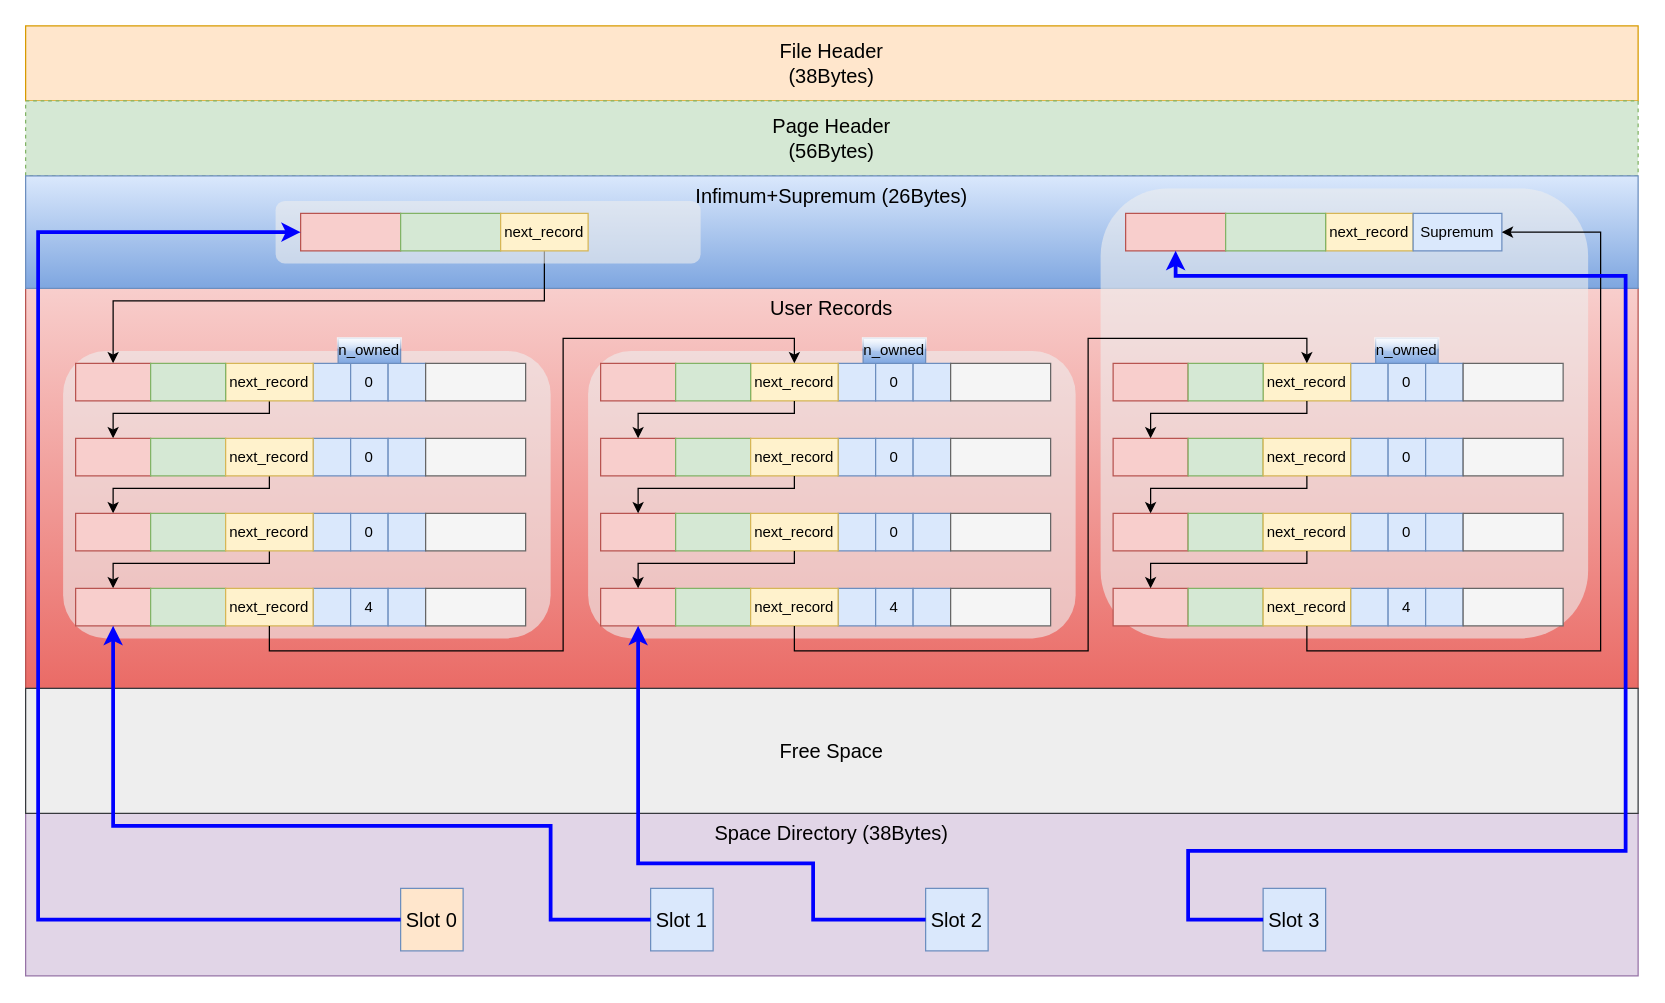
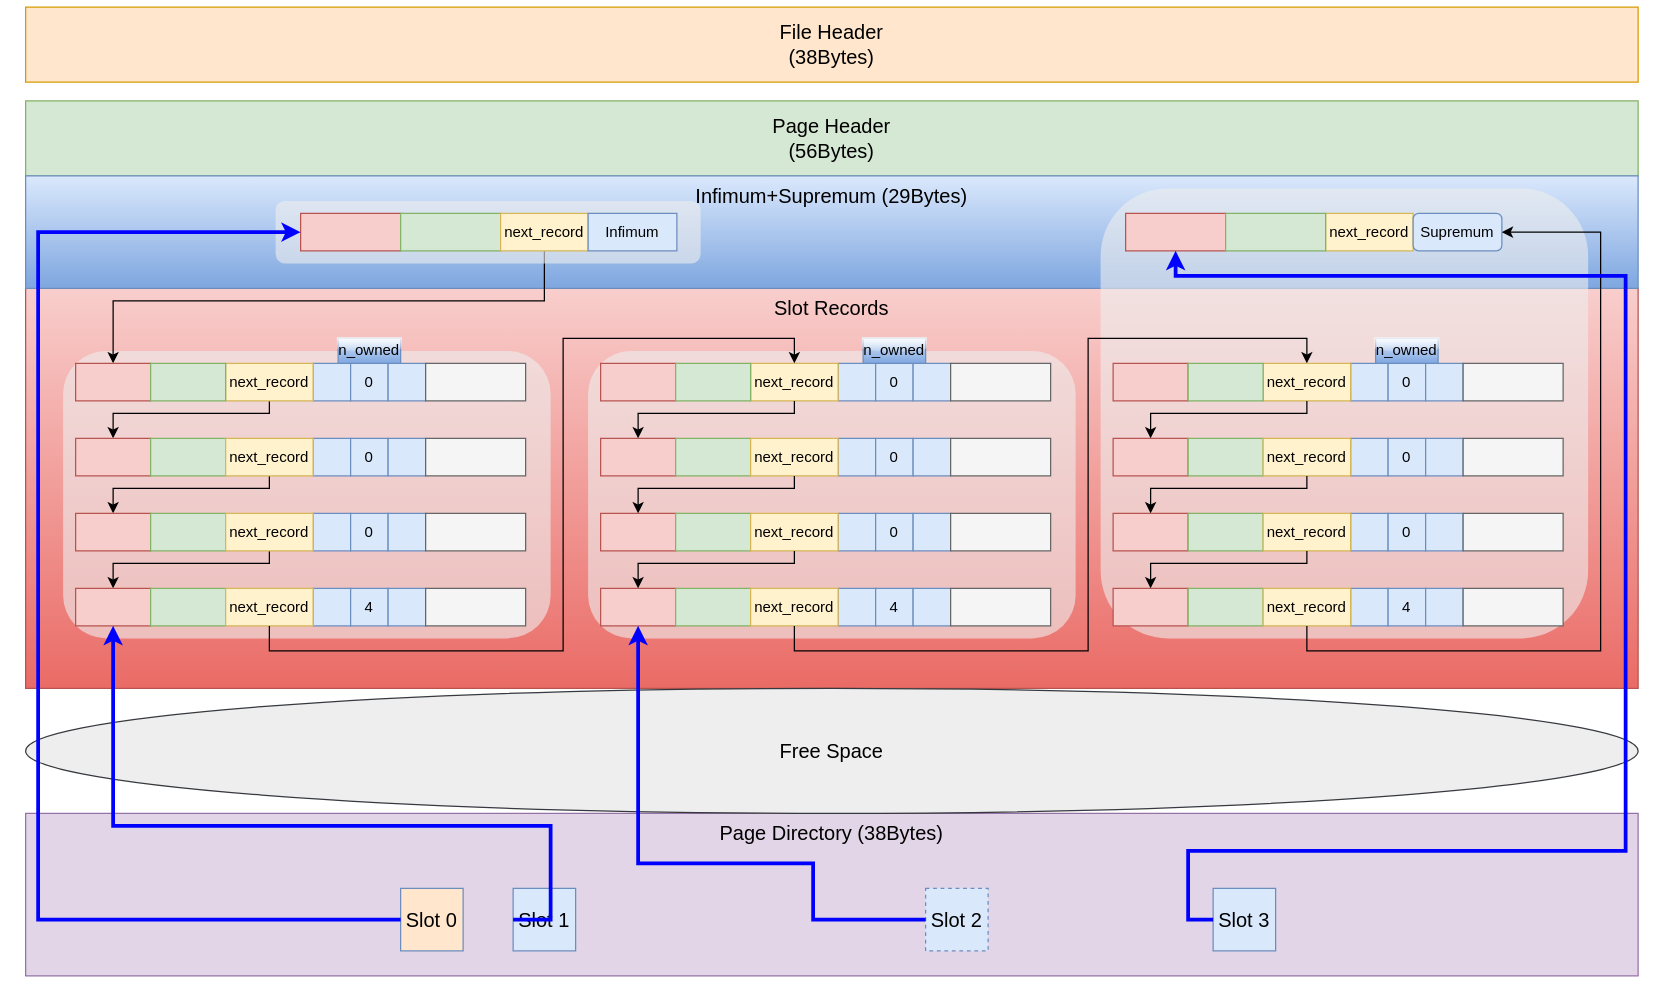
- <mxCell id="4" value="&lt;font style=&quot;font-size: 16px;&quot;&gt;File Header&lt;br&gt;(38Bytes)&lt;/font&gt;" style="rounded=0;whiteSpace=wrap;html=1;fillColor=#ffe6cc;strokeColor=#d79b00;" vertex="1" parent="1"><mxGeometry x="20" y="20" width="1290" height="60" as="geometry" /></mxCell>
+ <mxCell id="4" value="&lt;font style=&quot;font-size: 16px;&quot;&gt;File Header&lt;br&gt;(38Bytes)&lt;/font&gt;" style="rounded=0;whiteSpace=wrap;html=1;fillColor=#ffe6cc;strokeColor=#d79b00;" vertex="1" parent="1"><mxGeometry x="20" y="5" width="1290" height="60" as="geometry" /></mxCell>
- <mxCell id="5" value="&lt;font style=&quot;font-size: 16px;&quot;&gt;Page Header&lt;br&gt;(56Bytes)&lt;/font&gt;" style="rounded=0;whiteSpace=wrap;html=1;fillColor=#d5e8d4;strokeColor=#82b366;dashed=1;" vertex="1" parent="1"><mxGeometry x="20" y="80" width="1290" height="60" as="geometry" /></mxCell>
+ <mxCell id="5" value="&lt;font style=&quot;font-size: 16px;&quot;&gt;Page Header&lt;br&gt;(56Bytes)&lt;/font&gt;" style="rounded=0;whiteSpace=wrap;html=1;fillColor=#d5e8d4;strokeColor=#82b366;" vertex="1" parent="1"><mxGeometry x="20" y="80" width="1290" height="60" as="geometry" /></mxCell>
- <mxCell id="7" value="&lt;font style=&quot;font-size: 16px;&quot;&gt;Infimum+Supremum (26Bytes)&lt;/font&gt;" style="rounded=0;whiteSpace=wrap;html=1;verticalAlign=top;fillColor=#dae8fc;strokeColor=#6c8ebf;gradientColor=#7ea6e0;" vertex="1" parent="1"><mxGeometry x="20" y="140" width="1290" height="90" as="geometry" /></mxCell>
+ <mxCell id="7" value="&lt;font style=&quot;font-size: 16px;&quot;&gt;Infimum+Supremum (29Bytes)&lt;/font&gt;" style="rounded=0;whiteSpace=wrap;html=1;verticalAlign=top;fillColor=#dae8fc;strokeColor=#6c8ebf;gradientColor=#7ea6e0;" vertex="1" parent="1"><mxGeometry x="20" y="140" width="1290" height="90" as="geometry" /></mxCell>
+ <mxCell id="129" value="Infimum" style="rounded=0;whiteSpace=wrap;html=1;fillColor=#dae8fc;strokeColor=#6c8ebf;" vertex="1" parent="125"><mxGeometry x="230" width="71" height="30" as="geometry" /></mxCell>
- <mxCell id="133" value="Supremum" style="rounded=0;whiteSpace=wrap;html=1;fillColor=#dae8fc;strokeColor=#6c8ebf;" vertex="1" parent="130"><mxGeometry x="230" width="71" height="30" as="geometry" /></mxCell>
+ <mxCell id="133" value="Supremum" style="whiteSpace=wrap;html=1;fillColor=#dae8fc;strokeColor=#6c8ebf;rounded=1;" vertex="1" parent="130"><mxGeometry x="230" width="71" height="30" as="geometry" /></mxCell>
- <mxCell id="2" value="&lt;font style=&quot;font-size: 16px;&quot;&gt;User Records&lt;/font&gt;" style="rounded=0;whiteSpace=wrap;html=1;verticalAlign=top;fillColor=#f8cecc;gradientColor=#ea6b66;strokeColor=#b85450;" vertex="1" parent="1"><mxGeometry x="20" y="230" width="1290" height="320" as="geometry" /></mxCell>
+ <mxCell id="2" value="&lt;font style=&quot;font-size: 16px;&quot;&gt;Slot Records&lt;/font&gt;" style="rounded=0;whiteSpace=wrap;html=1;verticalAlign=top;fillColor=#f8cecc;gradientColor=#ea6b66;strokeColor=#b85450;" vertex="1" parent="1"><mxGeometry x="20" y="230" width="1290" height="320" as="geometry" /></mxCell>
- <mxCell id="8" value="&lt;font style=&quot;font-size: 16px;&quot;&gt;Free Space&lt;/font&gt;" style="rounded=0;whiteSpace=wrap;html=1;fillColor=#eeeeee;strokeColor=#36393d;" vertex="1" parent="1"><mxGeometry x="20" y="550" width="1290" height="100" as="geometry" /></mxCell>
+ <mxCell id="8" value="&lt;font style=&quot;font-size: 16px;&quot;&gt;Free Space&lt;/font&gt;" style="ellipse;whiteSpace=wrap;html=1;fillColor=#eeeeee;strokeColor=#36393d;" vertex="1" parent="1"><mxGeometry x="20" y="550" width="1290" height="100" as="geometry" /></mxCell>
- <mxCell id="6" value="&lt;font style=&quot;font-size: 16px;&quot;&gt;Space Directory (38Bytes)&lt;/font&gt;" style="rounded=0;whiteSpace=wrap;html=1;verticalAlign=top;fillColor=#e1d5e7;strokeColor=#9673a6;" vertex="1" parent="1"><mxGeometry x="20" y="650" width="1290" height="130" as="geometry" /></mxCell>
+ <mxCell id="6" value="&lt;font style=&quot;font-size: 16px;&quot;&gt;Page Directory (38Bytes)&lt;/font&gt;" style="rounded=0;whiteSpace=wrap;html=1;verticalAlign=top;fillColor=#e1d5e7;strokeColor=#9673a6;" vertex="1" parent="1"><mxGeometry x="20" y="650" width="1290" height="130" as="geometry" /></mxCell>
- <mxCell id="137" value="&lt;font style=&quot;font-size: 16px;&quot;&gt;&lt;font style=&quot;font-size: 16px;&quot;&gt;Slot &lt;/font&gt;1&lt;/font&gt;" style="rounded=0;whiteSpace=wrap;html=1;fillColor=#dae8fc;strokeColor=#6c8ebf;" vertex="1" parent="1"><mxGeometry x="520" y="710" width="50" height="50" as="geometry" /></mxCell>
+ <mxCell id="137" value="&lt;font style=&quot;font-size: 16px;&quot;&gt;&lt;font style=&quot;font-size: 16px;&quot;&gt;Slot &lt;/font&gt;1&lt;/font&gt;" style="rounded=0;whiteSpace=wrap;html=1;fillColor=#dae8fc;strokeColor=#6c8ebf;" vertex="1" parent="1"><mxGeometry x="410" y="710" width="50" height="50" as="geometry" /></mxCell>
- <mxCell id="136" value="&lt;font style=&quot;font-size: 16px;&quot;&gt;&lt;font style=&quot;font-size: 16px;&quot;&gt;Slot &lt;/font&gt;2&lt;/font&gt;" style="rounded=0;whiteSpace=wrap;html=1;fillColor=#dae8fc;strokeColor=#6c8ebf;" vertex="1" parent="1"><mxGeometry x="740" y="710" width="50" height="50" as="geometry" /></mxCell>
+ <mxCell id="136" value="&lt;font style=&quot;font-size: 16px;&quot;&gt;&lt;font style=&quot;font-size: 16px;&quot;&gt;Slot &lt;/font&gt;2&lt;/font&gt;" style="rounded=0;whiteSpace=wrap;html=1;fillColor=#dae8fc;strokeColor=#6c8ebf;dashed=1;" vertex="1" parent="1"><mxGeometry x="740" y="710" width="50" height="50" as="geometry" /></mxCell>
- <mxCell id="138" value="&lt;font style=&quot;font-size: 16px;&quot;&gt;&lt;font style=&quot;font-size: 16px;&quot;&gt;Slot &lt;/font&gt;3&lt;/font&gt;" style="rounded=0;whiteSpace=wrap;html=1;fillColor=#dae8fc;strokeColor=#6c8ebf;" vertex="1" parent="1"><mxGeometry x="1010" y="710" width="50" height="50" as="geometry" /></mxCell>
+ <mxCell id="138" value="&lt;font style=&quot;font-size: 16px;&quot;&gt;&lt;font style=&quot;font-size: 16px;&quot;&gt;Slot &lt;/font&gt;3&lt;/font&gt;" style="rounded=0;whiteSpace=wrap;html=1;fillColor=#dae8fc;strokeColor=#6c8ebf;" vertex="1" parent="1"><mxGeometry x="970" y="710" width="50" height="50" as="geometry" /></mxCell>
